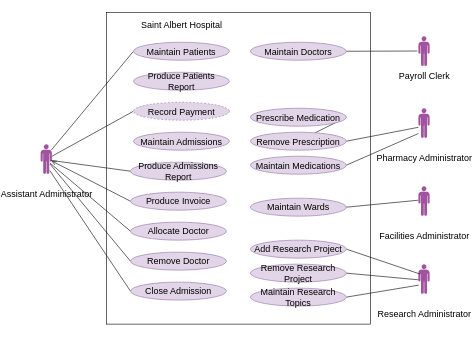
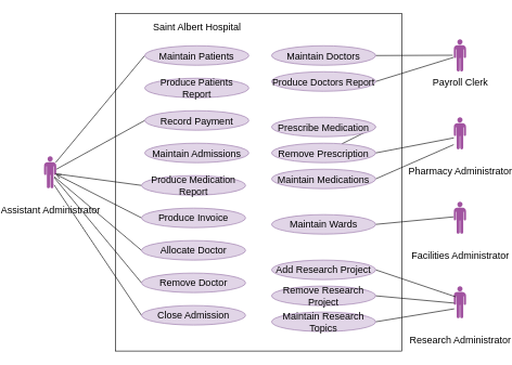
+ <mxCell id="17" style="edgeStyle=none;rounded=0;orthogonalLoop=1;jettySize=auto;html=1;exitX=1;exitY=0.5;exitDx=0;exitDy=0;entryX=0;entryY=0.556;entryDx=0;entryDy=0;entryPerimeter=0;endArrow=none;endFill=0;fontSize=15;" edge="1" parent="1" source="18" target="19"><mxGeometry relative="1" as="geometry" /></mxCell>
+ <mxCell id="18" value="&lt;span style=&quot;font-size: 11.0pt ; line-height: 107% ; font-family: &amp;#34;arial&amp;#34; , sans-serif&quot;&gt;Produce Doctors Report&lt;/span&gt;" style="ellipse;whiteSpace=wrap;html=1;fontSize=15;fillColor=#e1d5e7;strokeColor=#9673a6;" vertex="1" parent="1"><mxGeometry x="370" y="110" width="160" height="30" as="geometry" /></mxCell>
- <mxCell id="14" value="Record Payment" style="ellipse;whiteSpace=wrap;html=1;fontSize=15;fillColor=#e1d5e7;strokeColor=#9673a6;dashed=1;" vertex="1" parent="1"><mxGeometry x="175" y="170" width="160" height="30" as="geometry" /></mxCell>
+ <mxCell id="14" value="Record Payment" style="ellipse;whiteSpace=wrap;html=1;fontSize=15;fillColor=#e1d5e7;strokeColor=#9673a6;" vertex="1" parent="1"><mxGeometry x="175" y="170" width="160" height="30" as="geometry" /></mxCell>
- <mxCell id="8" value="&lt;span style=&quot;font-size: 11.0pt ; line-height: 107% ; font-family: &amp;#34;arial&amp;#34; , sans-serif&quot;&gt;Produce Admissions Report&lt;/span&gt;" style="ellipse;whiteSpace=wrap;html=1;fontSize=15;fillColor=#e1d5e7;strokeColor=#9673a6;" vertex="1" parent="1"><mxGeometry x="170" y="270" width="160" height="30" as="geometry" /></mxCell>
+ <mxCell id="8" value="&lt;span style=&quot;font-size: 11.0pt ; line-height: 107% ; font-family: &amp;#34;arial&amp;#34; , sans-serif&quot;&gt;Produce Medication Report&lt;/span&gt;" style="ellipse;whiteSpace=wrap;html=1;fontSize=15;fillColor=#e1d5e7;strokeColor=#9673a6;" vertex="1" parent="1"><mxGeometry x="170" y="270" width="160" height="30" as="geometry" /></mxCell>
